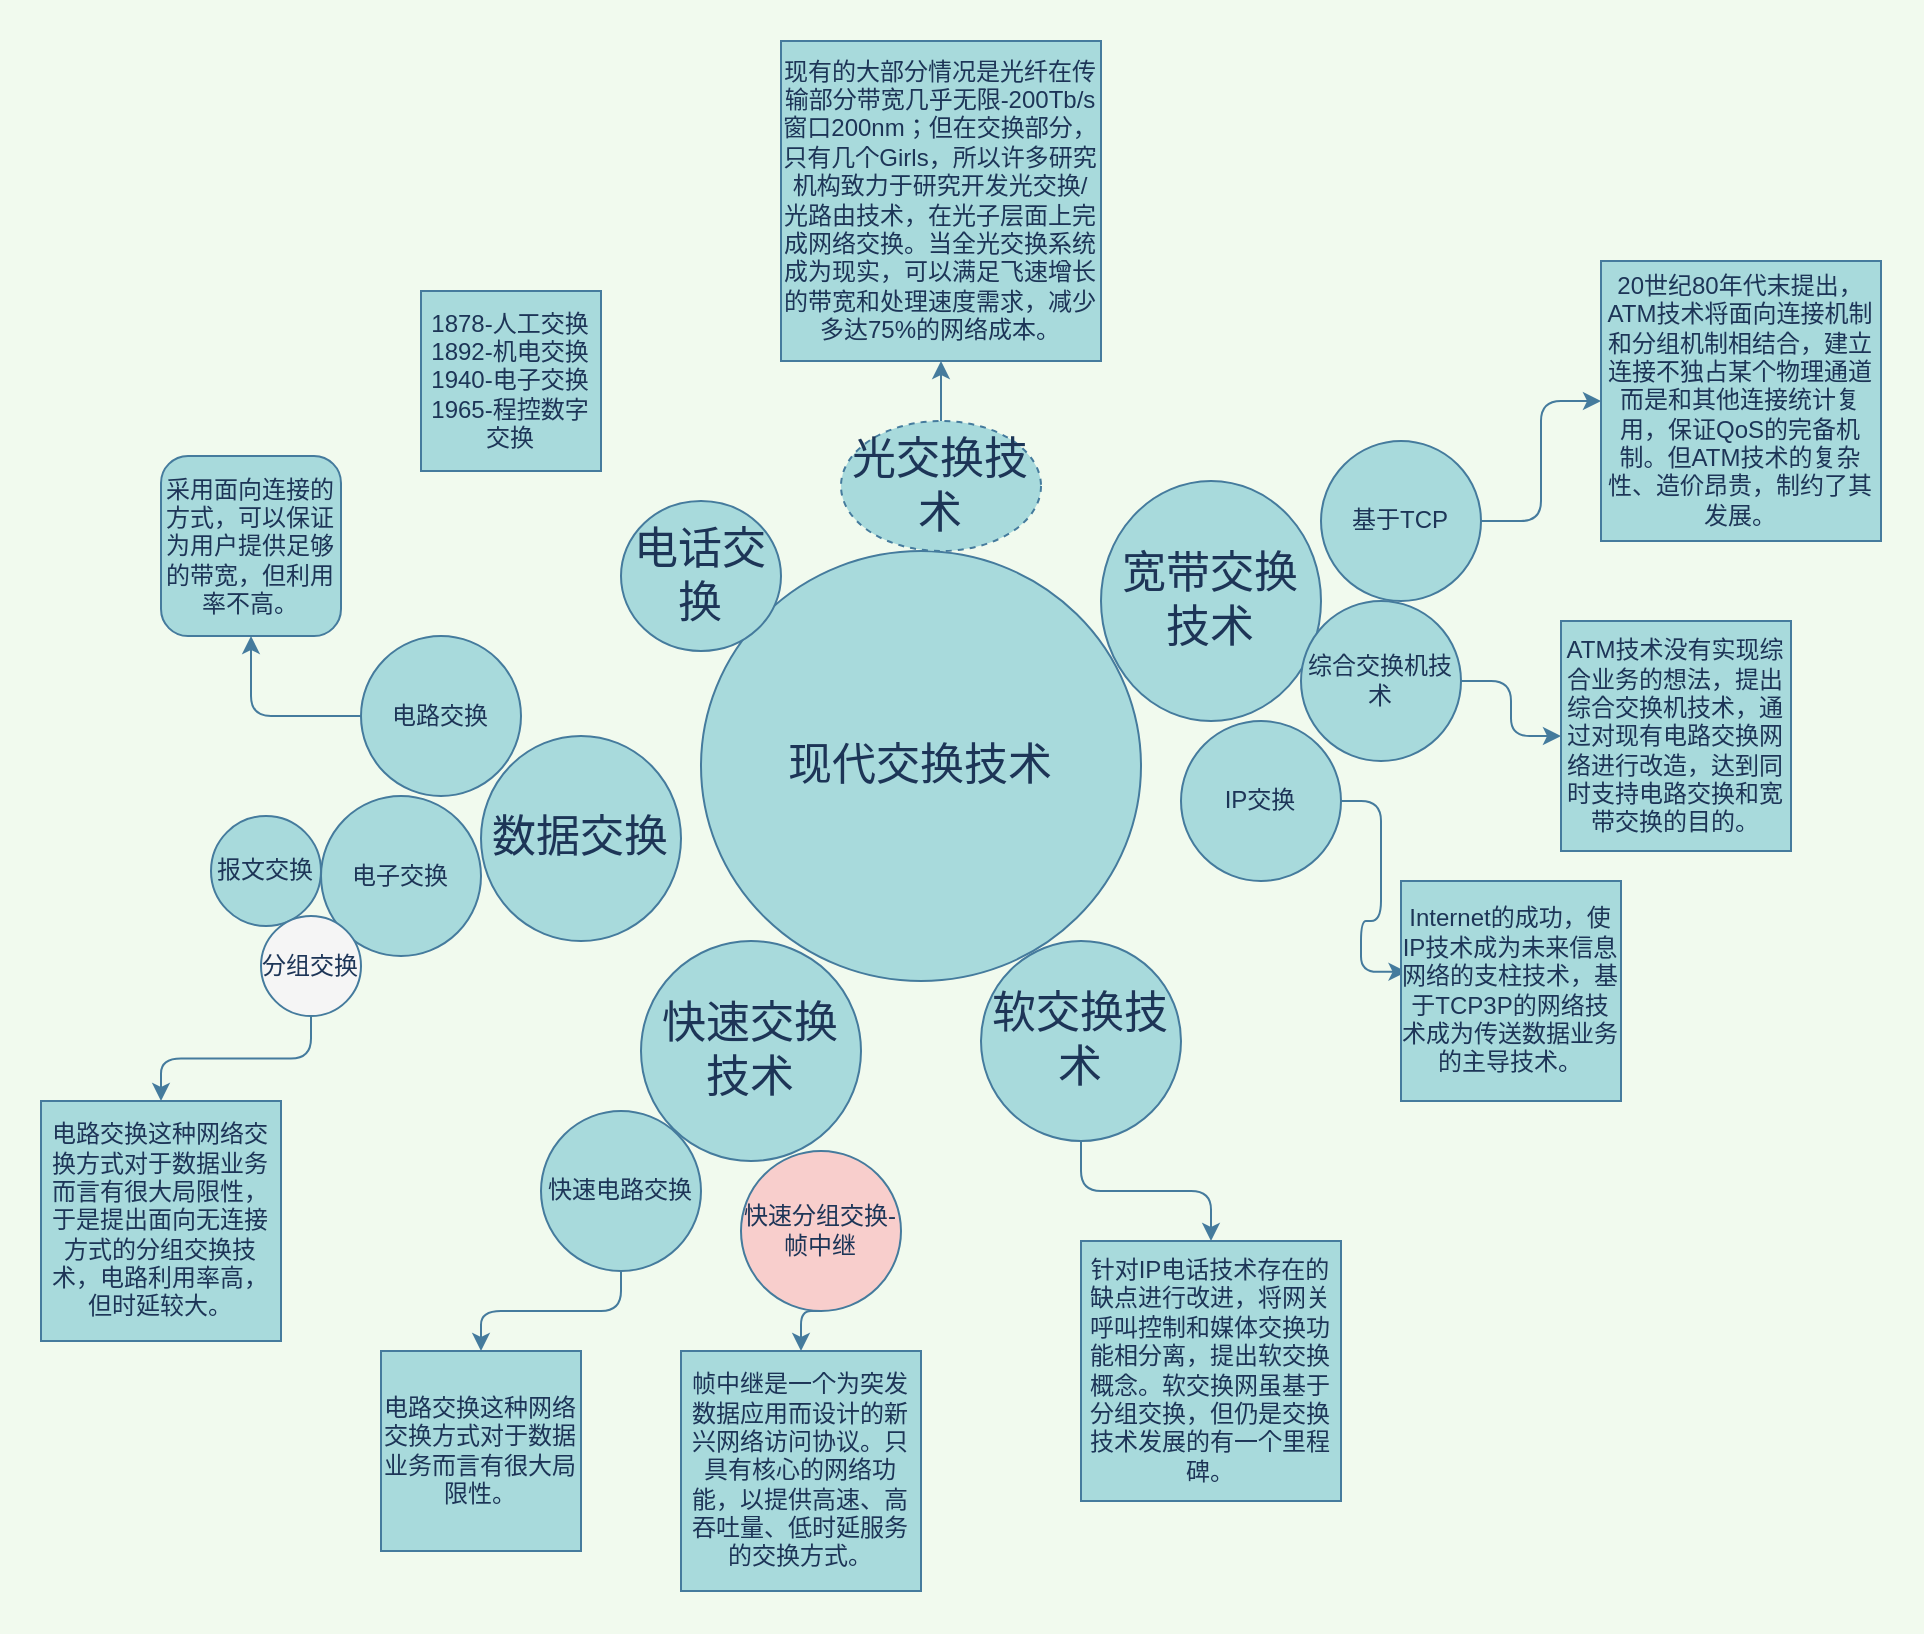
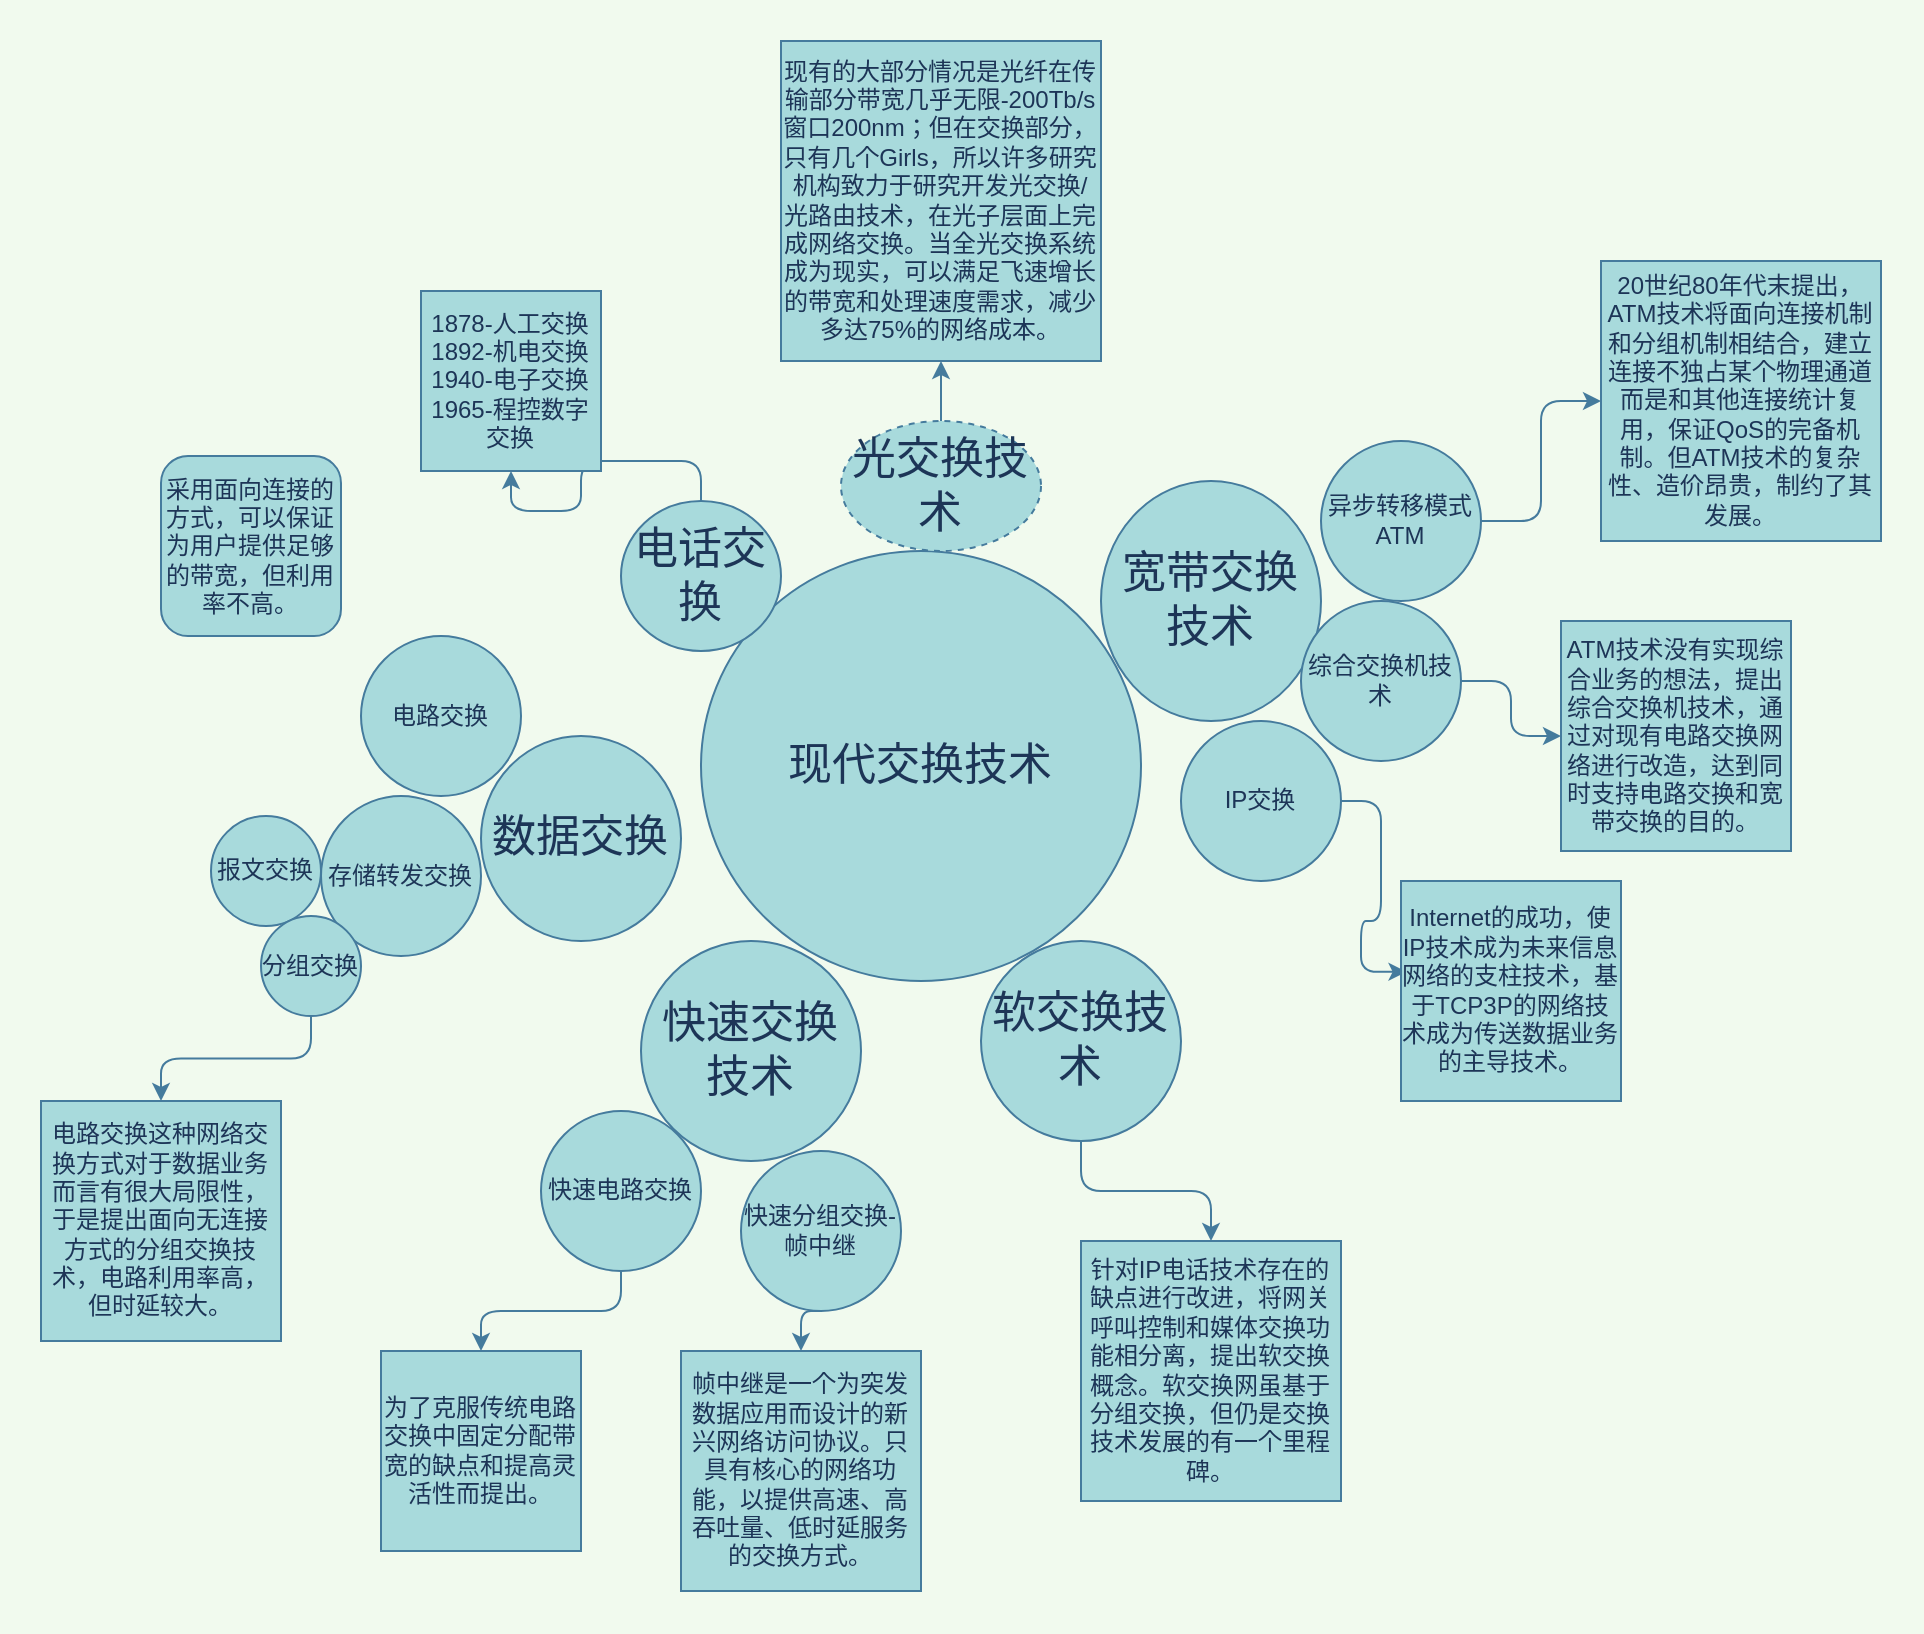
+ <mxCell id="7" style="edgeStyle=orthogonalEdgeStyle;curved=0;rounded=1;sketch=0;orthogonalLoop=1;jettySize=auto;html=1;exitX=0.5;exitY=0;exitDx=0;exitDy=0;entryX=0.5;entryY=1;entryDx=0;entryDy=0;strokeColor=#457B9D;fillColor=#A8DADC;fontColor=#1D3557;" edge="1" parent="1" source="8" target="37"><mxGeometry relative="1" as="geometry" /></mxCell>
- <mxCell id="15" value="基于TCP" style="ellipse;whiteSpace=wrap;html=1;aspect=fixed;rounded=0;sketch=0;strokeColor=#457B9D;fillColor=#A8DADC;fontColor=#1D3557;" vertex="1" parent="1"><mxGeometry x="660" y="220" width="80" height="80" as="geometry" /></mxCell>
+ <mxCell id="15" value="异步转移模式ATM" style="ellipse;whiteSpace=wrap;html=1;aspect=fixed;rounded=0;sketch=0;strokeColor=#457B9D;fillColor=#A8DADC;fontColor=#1D3557;" vertex="1" parent="1"><mxGeometry x="660" y="220" width="80" height="80" as="geometry" /></mxCell>
- <mxCell id="31" style="edgeStyle=orthogonalEdgeStyle;curved=0;rounded=1;sketch=0;orthogonalLoop=1;jettySize=auto;html=1;entryX=0.5;entryY=1;entryDx=0;entryDy=0;strokeColor=#457B9D;fillColor=#A8DADC;fontColor=#1D3557;" edge="1" parent="1" source="32" target="29"><mxGeometry relative="1" as="geometry" /></mxCell>
- <mxCell id="33" value="电子交换" style="ellipse;whiteSpace=wrap;html=1;aspect=fixed;rounded=0;sketch=0;strokeColor=#457B9D;fillColor=#A8DADC;fontColor=#1D3557;" vertex="1" parent="1"><mxGeometry x="160" y="397.5" width="80" height="80" as="geometry" /></mxCell>
+ <mxCell id="33" value="存储转发交换" style="ellipse;whiteSpace=wrap;html=1;aspect=fixed;rounded=0;sketch=0;strokeColor=#457B9D;fillColor=#A8DADC;fontColor=#1D3557;" vertex="1" parent="1"><mxGeometry x="160" y="397.5" width="80" height="80" as="geometry" /></mxCell>
- <mxCell id="36" value="分组交换" style="ellipse;whiteSpace=wrap;html=1;aspect=fixed;rounded=0;sketch=0;strokeColor=#457B9D;fillColor=#f5f5f5;fontColor=#1D3557;" vertex="1" parent="1"><mxGeometry x="130" y="457.5" width="50" height="50" as="geometry" /></mxCell>
+ <mxCell id="36" value="分组交换" style="ellipse;whiteSpace=wrap;html=1;aspect=fixed;rounded=0;sketch=0;strokeColor=#457B9D;fillColor=#A8DADC;fontColor=#1D3557;" vertex="1" parent="1"><mxGeometry x="130" y="457.5" width="50" height="50" as="geometry" /></mxCell>
- <mxCell id="28" value="&lt;div&gt;快速分组交换-&lt;/div&gt;&lt;div&gt;帧中继&lt;/div&gt;" style="ellipse;whiteSpace=wrap;html=1;aspect=fixed;rounded=0;sketch=0;strokeColor=#457B9D;fillColor=#f8cecc;fontColor=#1D3557;" vertex="1" parent="1"><mxGeometry x="370" y="575" width="80" height="80" as="geometry" /></mxCell>
+ <mxCell id="28" value="&lt;div&gt;快速分组交换-&lt;/div&gt;&lt;div&gt;帧中继&lt;/div&gt;" style="ellipse;whiteSpace=wrap;html=1;aspect=fixed;rounded=0;sketch=0;strokeColor=#457B9D;fillColor=#A8DADC;fontColor=#1D3557;" vertex="1" parent="1"><mxGeometry x="370" y="575" width="80" height="80" as="geometry" /></mxCell>
- <mxCell id="23" value="电路交换这种网络交换方式对于数据业务而言有很大局限性。" style="whiteSpace=wrap;html=1;aspect=fixed;rounded=0;sketch=0;strokeColor=#457B9D;fillColor=#A8DADC;fontColor=#1D3557;" vertex="1" parent="1"><mxGeometry x="190" y="675" width="100" height="100" as="geometry" /></mxCell>
+ <mxCell id="23" value="为了克服传统电路交换中固定分配带宽的缺点和提高灵活性而提出。" style="whiteSpace=wrap;html=1;aspect=fixed;rounded=0;sketch=0;strokeColor=#457B9D;fillColor=#A8DADC;fontColor=#1D3557;" vertex="1" parent="1"><mxGeometry x="190" y="675" width="100" height="100" as="geometry" /></mxCell>
